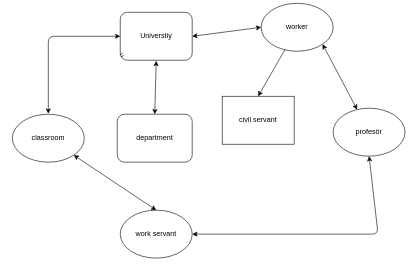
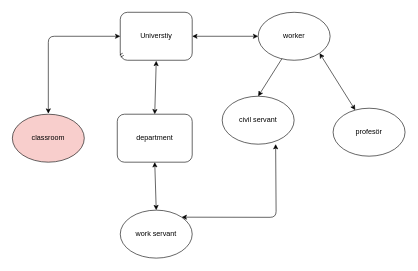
- <mxCell id="9" value="worker" style="ellipse;whiteSpace=wrap;html=1;" vertex="1" parent="1"><mxGeometry x="435" y="5" width="120" height="80" as="geometry" /></mxCell>
+ <mxCell id="9" value="worker" style="ellipse;whiteSpace=wrap;html=1;" vertex="1" parent="1"><mxGeometry x="430" y="20" width="120" height="80" as="geometry" /></mxCell>
- <mxCell id="11" value="civil servant" style="whiteSpace=wrap;html=1;rounded=0;" vertex="1" parent="1"><mxGeometry x="370" y="160" width="120" height="80" as="geometry" /></mxCell>
+ <mxCell id="11" value="civil servant" style="ellipse;whiteSpace=wrap;html=1;" vertex="1" parent="1"><mxGeometry x="370" y="160" width="120" height="80" as="geometry" /></mxCell>
- <mxCell id="7" value="classroom" style="ellipse;whiteSpace=wrap;html=1;" vertex="1" parent="1"><mxGeometry x="20" y="190" width="120" height="80" as="geometry" /></mxCell>
+ <mxCell id="7" value="classroom" style="ellipse;whiteSpace=wrap;html=1;fillColor=#f8cecc;" vertex="1" parent="1"><mxGeometry x="20" y="190" width="120" height="80" as="geometry" /></mxCell>
- <mxCell id="17" value="" style="endArrow=classic;startArrow=classic;html=1;exitX=0.5;exitY=0;exitDx=0;exitDy=0;" edge="1" parent="1" source="8" target="7"><mxGeometry width="50" height="50" relative="1" as="geometry"><mxPoint x="420" y="300" as="sourcePoint" /><mxPoint x="470" y="250" as="targetPoint" /></mxGeometry></mxCell>
+ <mxCell id="17" value="" style="endArrow=classic;startArrow=classic;html=1;entryX=0.5;entryY=1;entryDx=0;entryDy=0;exitX=0.5;exitY=0;exitDx=0;exitDy=0;" edge="1" parent="1" source="8" target="6"><mxGeometry width="50" height="50" relative="1" as="geometry"><mxPoint x="420" y="300" as="sourcePoint" /><mxPoint x="470" y="250" as="targetPoint" /></mxGeometry></mxCell>
- <mxCell id="15" value="" style="endArrow=classic;startArrow=classic;html=1;entryX=0.5;entryY=1;entryDx=0;entryDy=0;exitX=1;exitY=0.5;exitDx=0;exitDy=0;" edge="1" parent="1" source="8" target="12"><mxGeometry width="50" height="50" relative="1" as="geometry"><mxPoint x="320" y="200" as="sourcePoint" /><mxPoint x="370" y="150" as="targetPoint" /><Array as="points"><mxPoint x="630" y="390" /></Array></mxGeometry></mxCell>
+ <mxCell id="14" value="" style="endArrow=classic;startArrow=classic;html=1;entryX=0.743;entryY=0.998;entryDx=0;entryDy=0;exitX=1;exitY=0;exitDx=0;exitDy=0;entryPerimeter=0;" edge="1" parent="1" source="8" target="11"><mxGeometry width="50" height="50" relative="1" as="geometry"><mxPoint x="320" y="200" as="sourcePoint" /><mxPoint x="370" y="150" as="targetPoint" /><Array as="points"><mxPoint x="460" y="362" /></Array></mxGeometry></mxCell>
